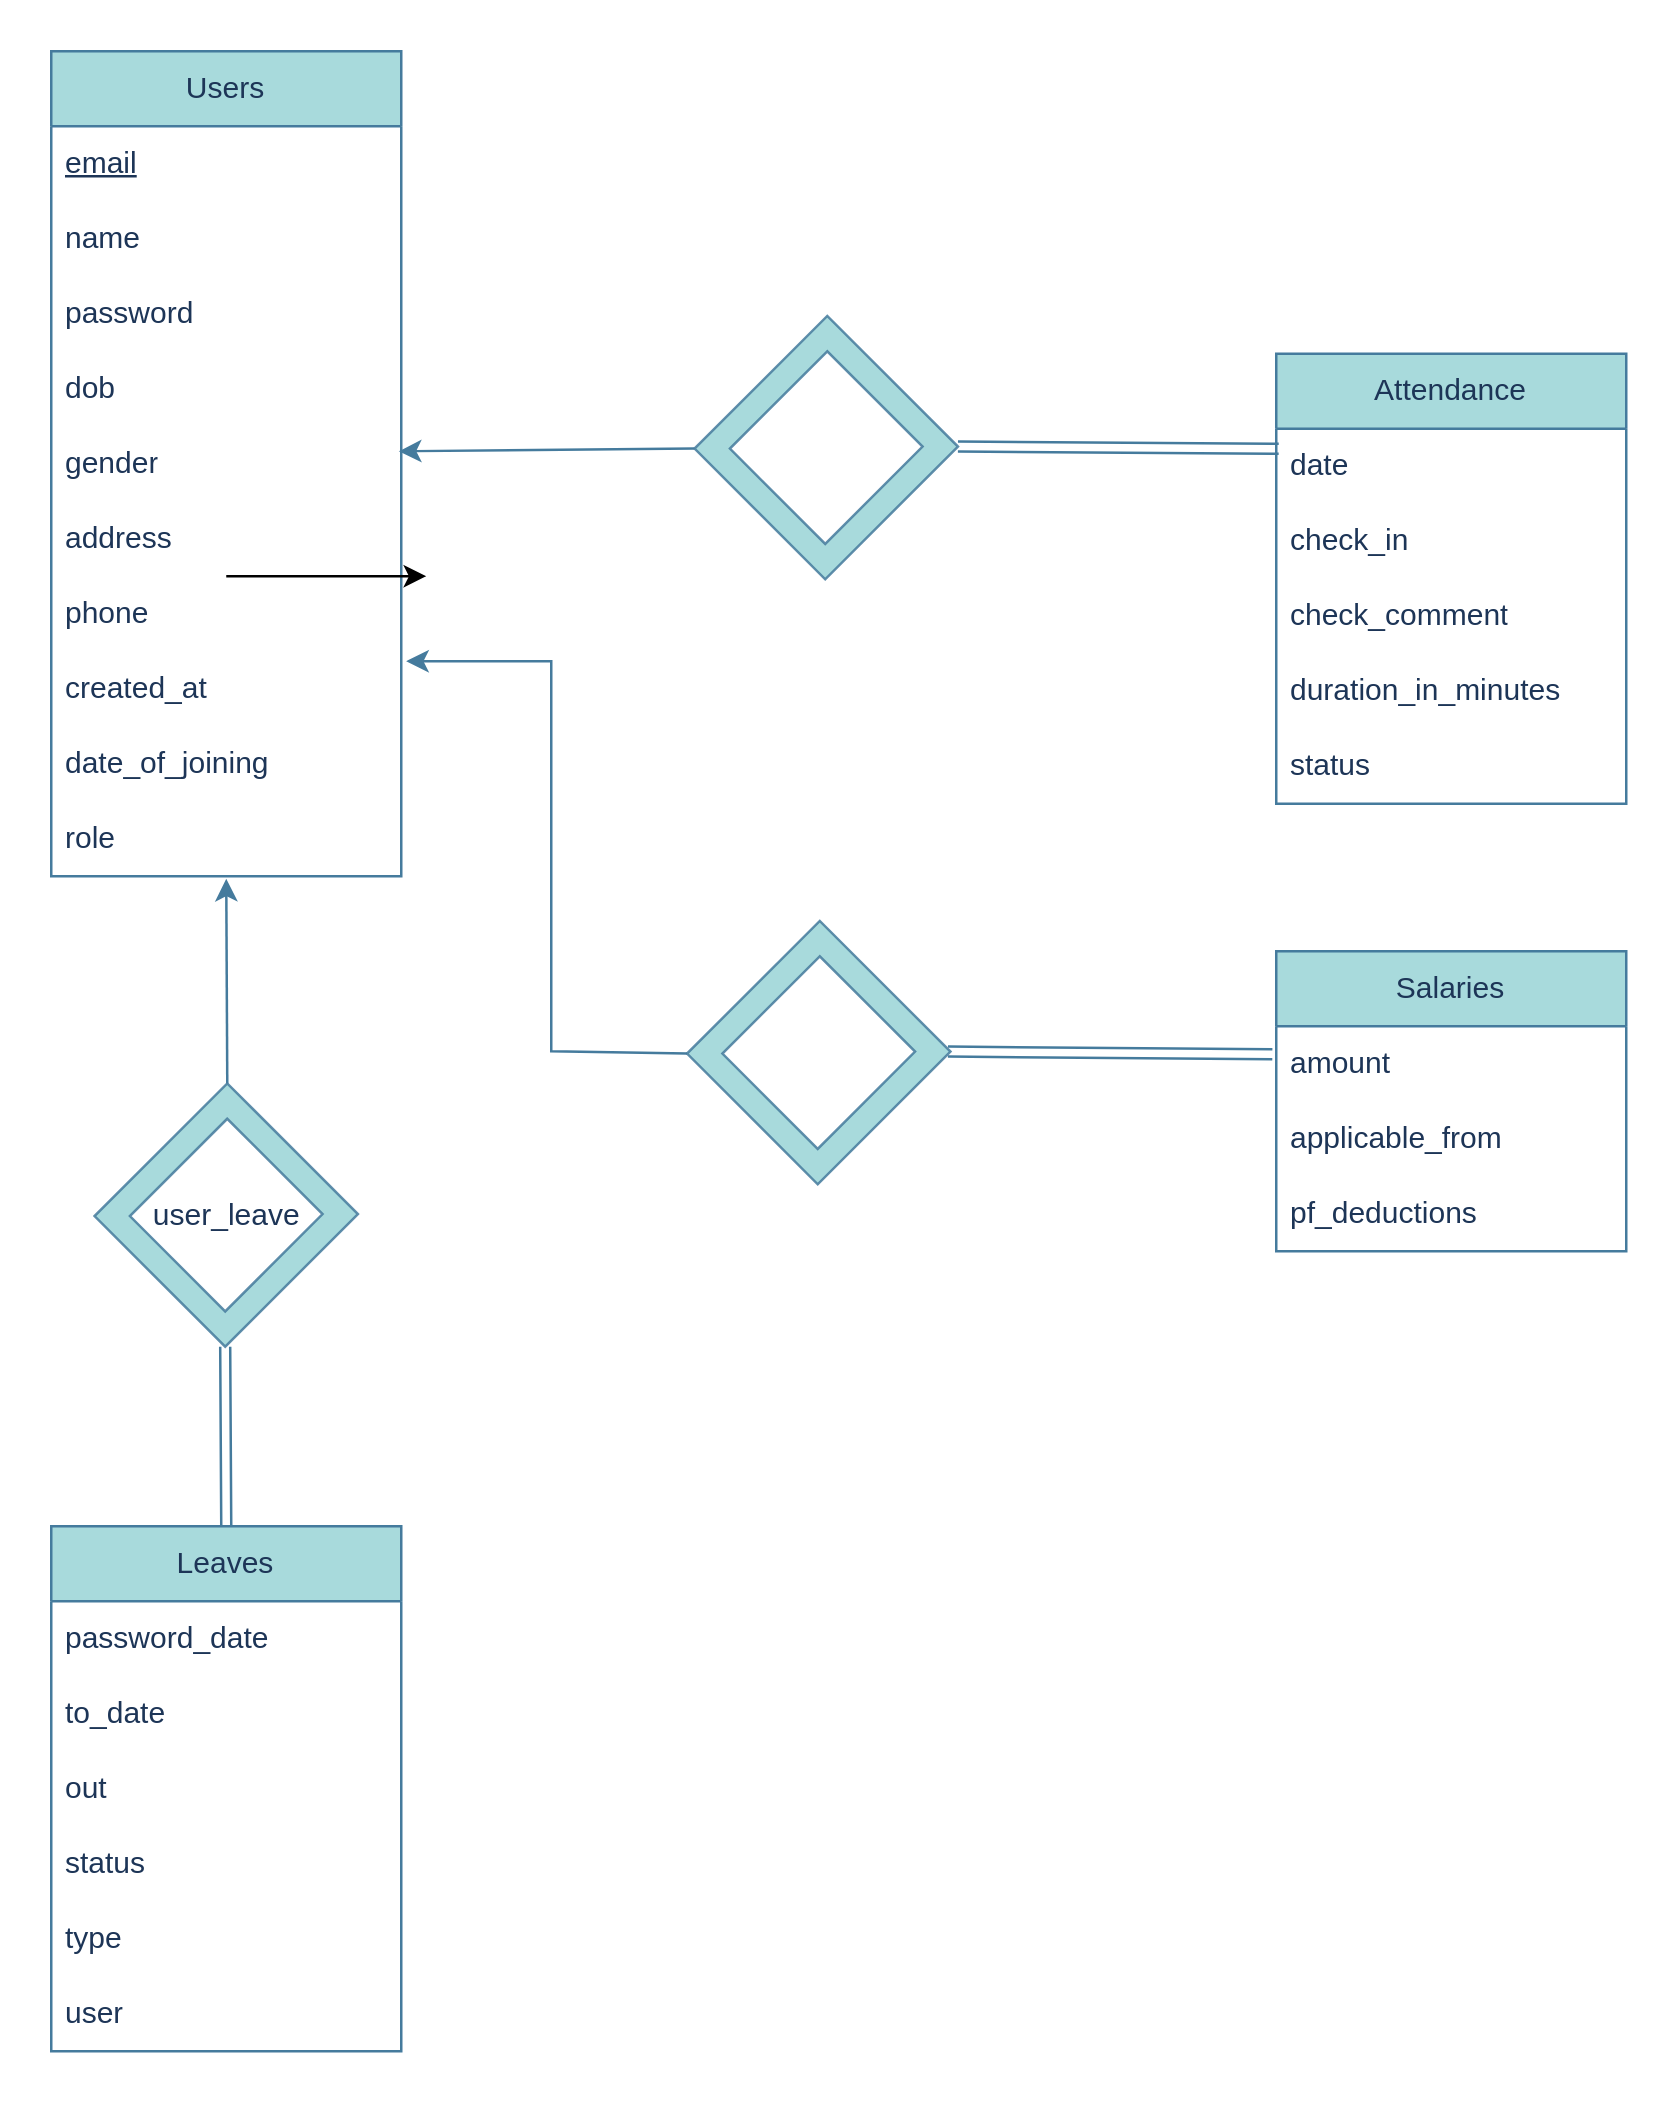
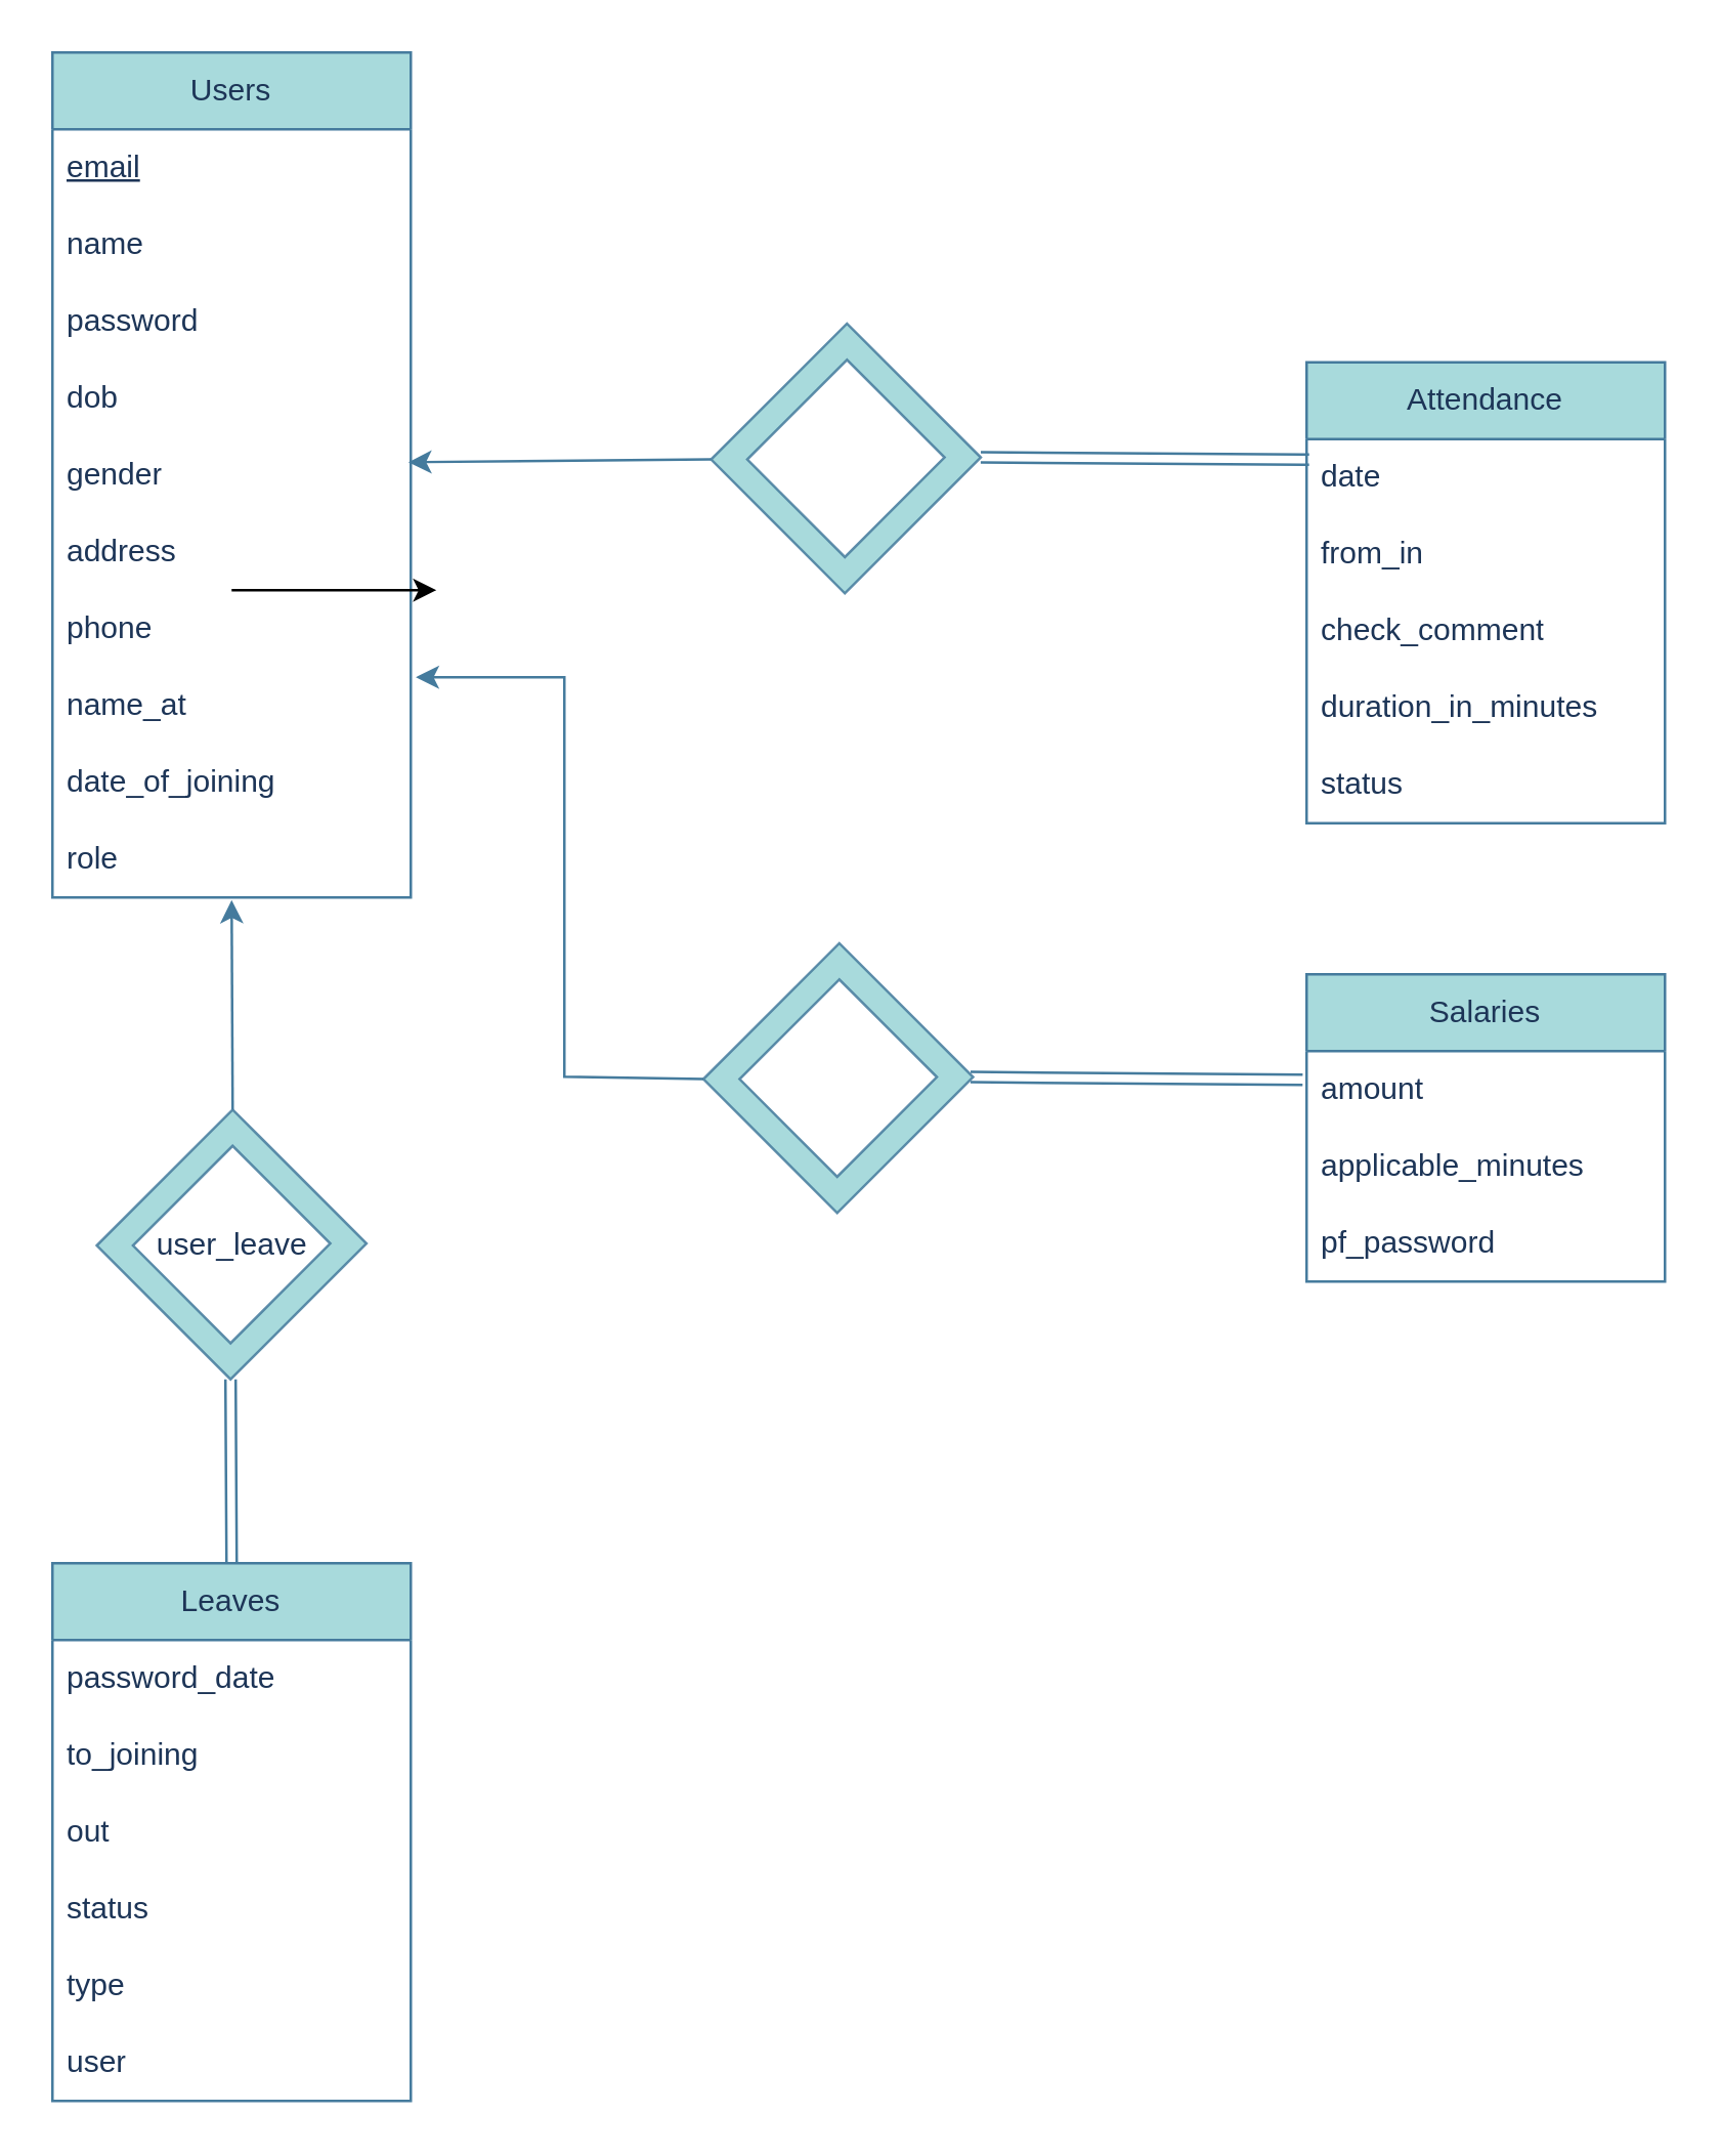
- <mxCell id="26" value="check_in" style="text;strokeColor=none;fillColor=none;align=left;verticalAlign=middle;spacingLeft=4;spacingRight=4;overflow=hidden;points=[[0,0.5],[1,0.5]];portConstraint=eastwest;rotatable=0;whiteSpace=wrap;html=1;labelBackgroundColor=none;fontColor=#1D3557;" parent="24" vertex="1"><mxGeometry y="60" width="140" height="30" as="geometry" /></mxCell>
+ <mxCell id="26" value="from_in" style="text;strokeColor=none;fillColor=none;align=left;verticalAlign=middle;spacingLeft=4;spacingRight=4;overflow=hidden;points=[[0,0.5],[1,0.5]];portConstraint=eastwest;rotatable=0;whiteSpace=wrap;html=1;labelBackgroundColor=none;fontColor=#1D3557;" parent="24" vertex="1"><mxGeometry y="60" width="140" height="30" as="geometry" /></mxCell>
- <mxCell id="10" value="created_at" style="text;strokeColor=none;fillColor=none;align=left;verticalAlign=middle;spacingLeft=4;spacingRight=4;overflow=hidden;points=[[0,0.5],[1,0.5]];portConstraint=eastwest;rotatable=0;whiteSpace=wrap;html=1;labelBackgroundColor=none;fontColor=#1D3557;" parent="2" vertex="1"><mxGeometry y="240" width="140" height="30" as="geometry" /></mxCell>
+ <mxCell id="10" value="name_at" style="text;strokeColor=none;fillColor=none;align=left;verticalAlign=middle;spacingLeft=4;spacingRight=4;overflow=hidden;points=[[0,0.5],[1,0.5]];portConstraint=eastwest;rotatable=0;whiteSpace=wrap;html=1;labelBackgroundColor=none;fontColor=#1D3557;" parent="2" vertex="1"><mxGeometry y="240" width="140" height="30" as="geometry" /></mxCell>
- <mxCell id="35" value="applicable_from" style="text;strokeColor=none;fillColor=none;align=left;verticalAlign=middle;spacingLeft=4;spacingRight=4;overflow=hidden;points=[[0,0.5],[1,0.5]];portConstraint=eastwest;rotatable=0;whiteSpace=wrap;html=1;labelBackgroundColor=none;fontColor=#1D3557;" parent="33" vertex="1"><mxGeometry y="60" width="140" height="30" as="geometry" /></mxCell>
+ <mxCell id="35" value="applicable_minutes" style="text;strokeColor=none;fillColor=none;align=left;verticalAlign=middle;spacingLeft=4;spacingRight=4;overflow=hidden;points=[[0,0.5],[1,0.5]];portConstraint=eastwest;rotatable=0;whiteSpace=wrap;html=1;labelBackgroundColor=none;fontColor=#1D3557;" parent="33" vertex="1"><mxGeometry y="60" width="140" height="30" as="geometry" /></mxCell>
- <mxCell id="36" value="pf_deductions" style="text;strokeColor=none;fillColor=none;align=left;verticalAlign=middle;spacingLeft=4;spacingRight=4;overflow=hidden;points=[[0,0.5],[1,0.5]];portConstraint=eastwest;rotatable=0;whiteSpace=wrap;html=1;labelBackgroundColor=none;fontColor=#1D3557;" parent="33" vertex="1"><mxGeometry y="90" width="140" height="30" as="geometry" /></mxCell>
+ <mxCell id="36" value="pf_password" style="text;strokeColor=none;fillColor=none;align=left;verticalAlign=middle;spacingLeft=4;spacingRight=4;overflow=hidden;points=[[0,0.5],[1,0.5]];portConstraint=eastwest;rotatable=0;whiteSpace=wrap;html=1;labelBackgroundColor=none;fontColor=#1D3557;" parent="33" vertex="1"><mxGeometry y="90" width="140" height="30" as="geometry" /></mxCell>
- <mxCell id="15" value="to_date" style="text;strokeColor=none;fillColor=none;align=left;verticalAlign=middle;spacingLeft=4;spacingRight=4;overflow=hidden;points=[[0,0.5],[1,0.5]];portConstraint=eastwest;rotatable=0;whiteSpace=wrap;html=1;labelBackgroundColor=none;fontColor=#1D3557;" parent="13" vertex="1"><mxGeometry y="60" width="140" height="30" as="geometry" /></mxCell>
+ <mxCell id="15" value="to_joining" style="text;strokeColor=none;fillColor=none;align=left;verticalAlign=middle;spacingLeft=4;spacingRight=4;overflow=hidden;points=[[0,0.5],[1,0.5]];portConstraint=eastwest;rotatable=0;whiteSpace=wrap;html=1;labelBackgroundColor=none;fontColor=#1D3557;" parent="13" vertex="1"><mxGeometry y="60" width="140" height="30" as="geometry" /></mxCell>
